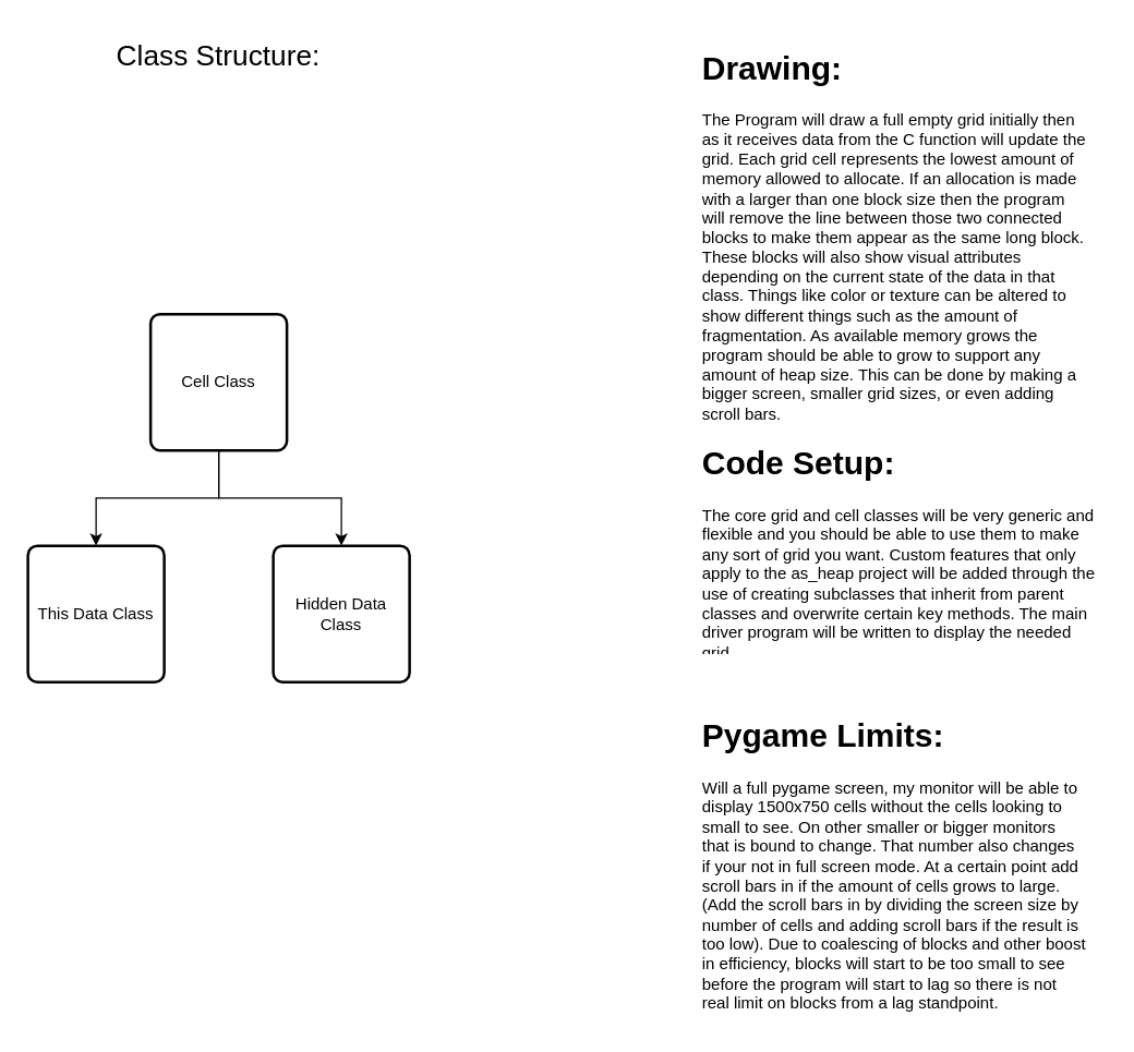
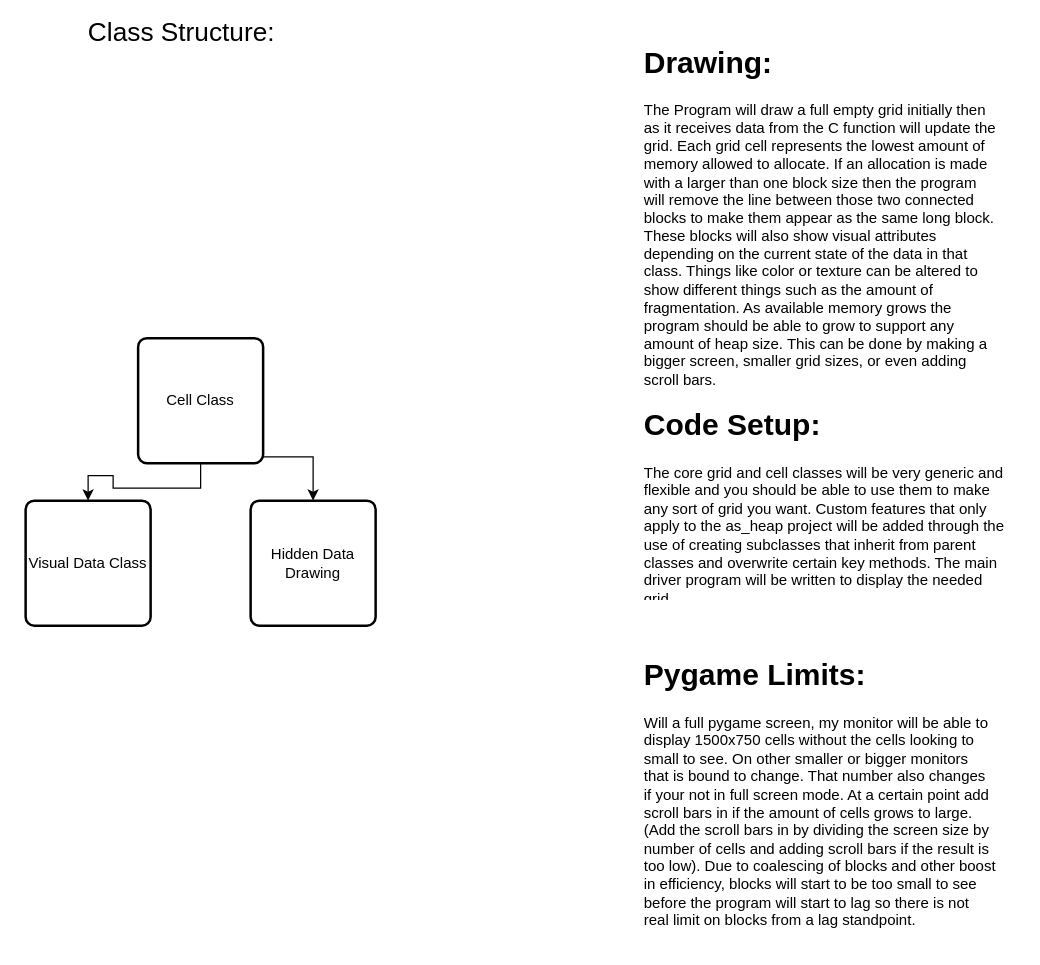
- <mxCell id="2" value="&lt;font style=&quot;font-size: 21px&quot;&gt;Class Structure:&lt;br&gt;&lt;/font&gt;" style="text;html=1;strokeColor=none;fillColor=none;align=center;verticalAlign=middle;whiteSpace=wrap;rounded=0;" vertex="1" parent="1"><mxGeometry x="80" y="20" width="160" height="40" as="geometry" /></mxCell>
+ <mxCell id="2" value="&lt;font style=&quot;font-size: 21px&quot;&gt;Class Structure:&lt;br&gt;&lt;/font&gt;" style="text;html=1;strokeColor=none;fillColor=none;align=center;verticalAlign=middle;whiteSpace=wrap;rounded=0;" vertex="1" parent="1"><mxGeometry x="65" y="5" width="160" height="40" as="geometry" /></mxCell>
- <mxCell id="7" value="Cell Class" style="rounded=1;whiteSpace=wrap;html=1;absoluteArcSize=1;arcSize=14;strokeWidth=2;" vertex="1" parent="1"><mxGeometry x="110" y="230" width="100" height="100" as="geometry" /></mxCell>
+ <mxCell id="7" value="Cell Class" style="rounded=1;whiteSpace=wrap;html=1;absoluteArcSize=1;arcSize=14;strokeWidth=2;" vertex="1" parent="1"><mxGeometry x="110" y="270" width="100" height="100" as="geometry" /></mxCell>
- <mxCell id="4" value="This Data Class" style="rounded=1;whiteSpace=wrap;html=1;absoluteArcSize=1;arcSize=14;strokeWidth=2;" vertex="1" parent="1"><mxGeometry x="20" y="400" width="100" height="100" as="geometry" /></mxCell>
+ <mxCell id="4" value="Visual Data Class" style="rounded=1;whiteSpace=wrap;html=1;absoluteArcSize=1;arcSize=14;strokeWidth=2;" vertex="1" parent="1"><mxGeometry x="20" y="400" width="100" height="100" as="geometry" /></mxCell>
- <mxCell id="3" value="Hidden Data Class" style="rounded=1;whiteSpace=wrap;html=1;absoluteArcSize=1;arcSize=14;strokeWidth=2;" vertex="1" parent="1"><mxGeometry x="200" y="400" width="100" height="100" as="geometry" /></mxCell>
+ <mxCell id="3" value="Hidden Data Drawing" style="rounded=1;whiteSpace=wrap;html=1;absoluteArcSize=1;arcSize=14;strokeWidth=2;" vertex="1" parent="1"><mxGeometry x="200" y="400" width="100" height="100" as="geometry" /></mxCell>
